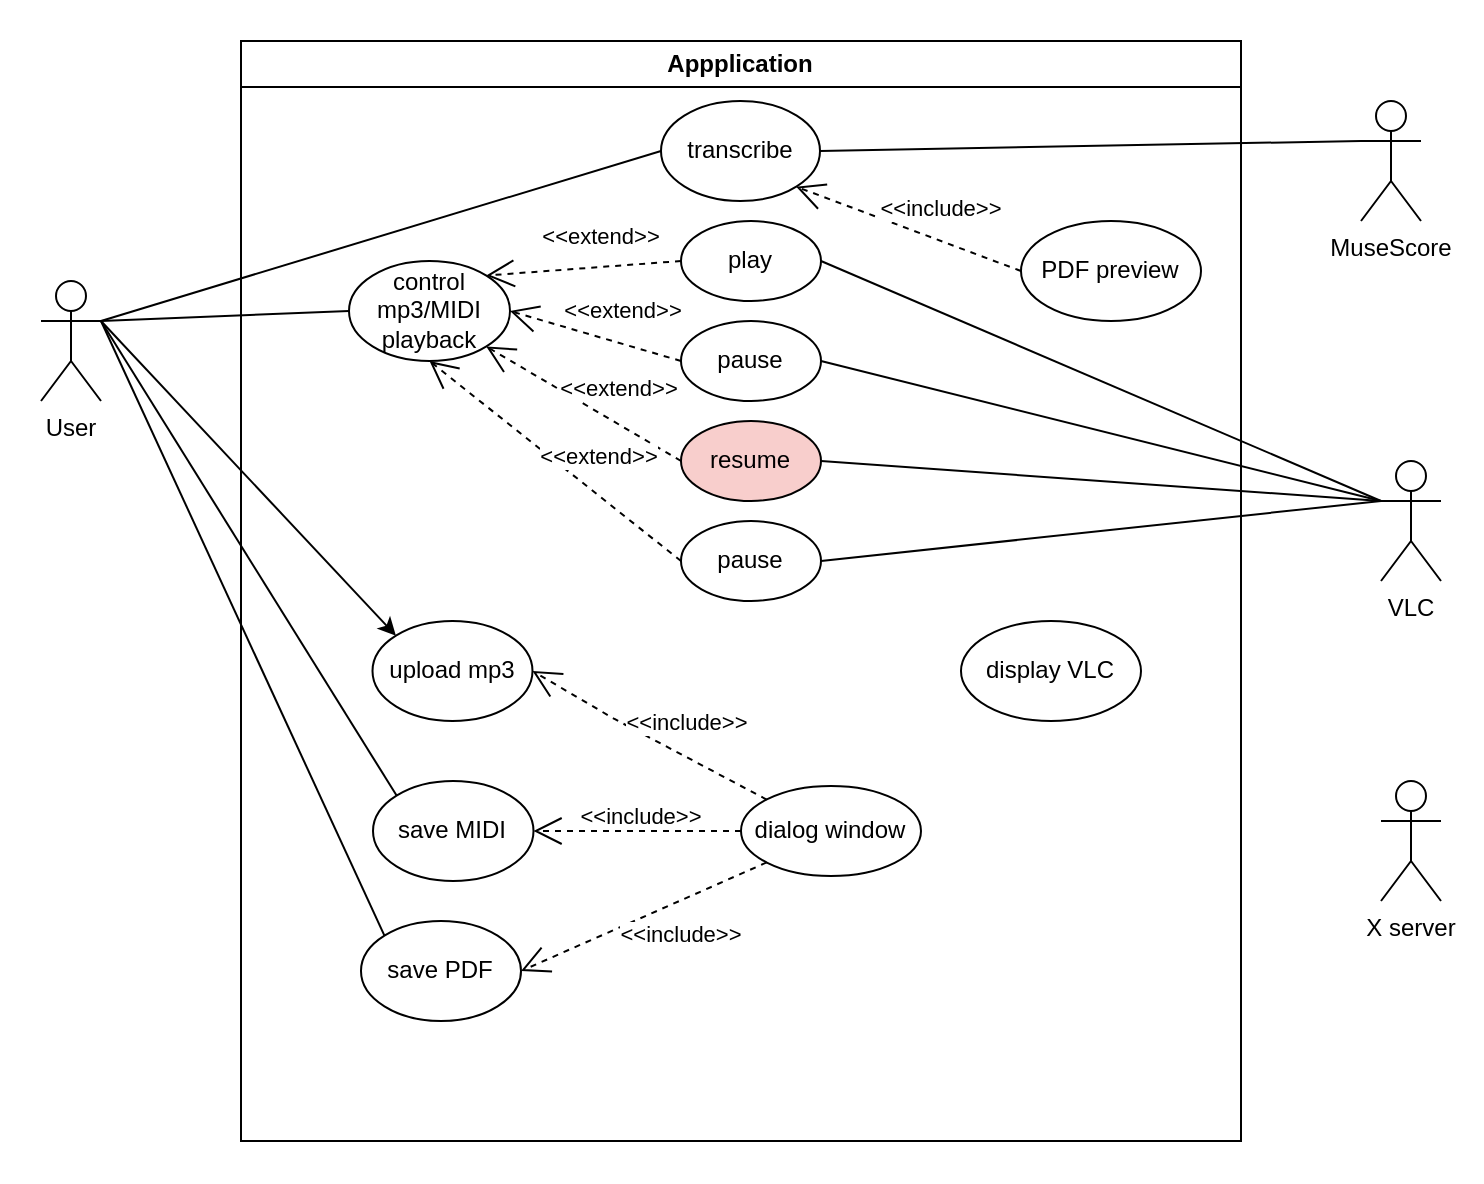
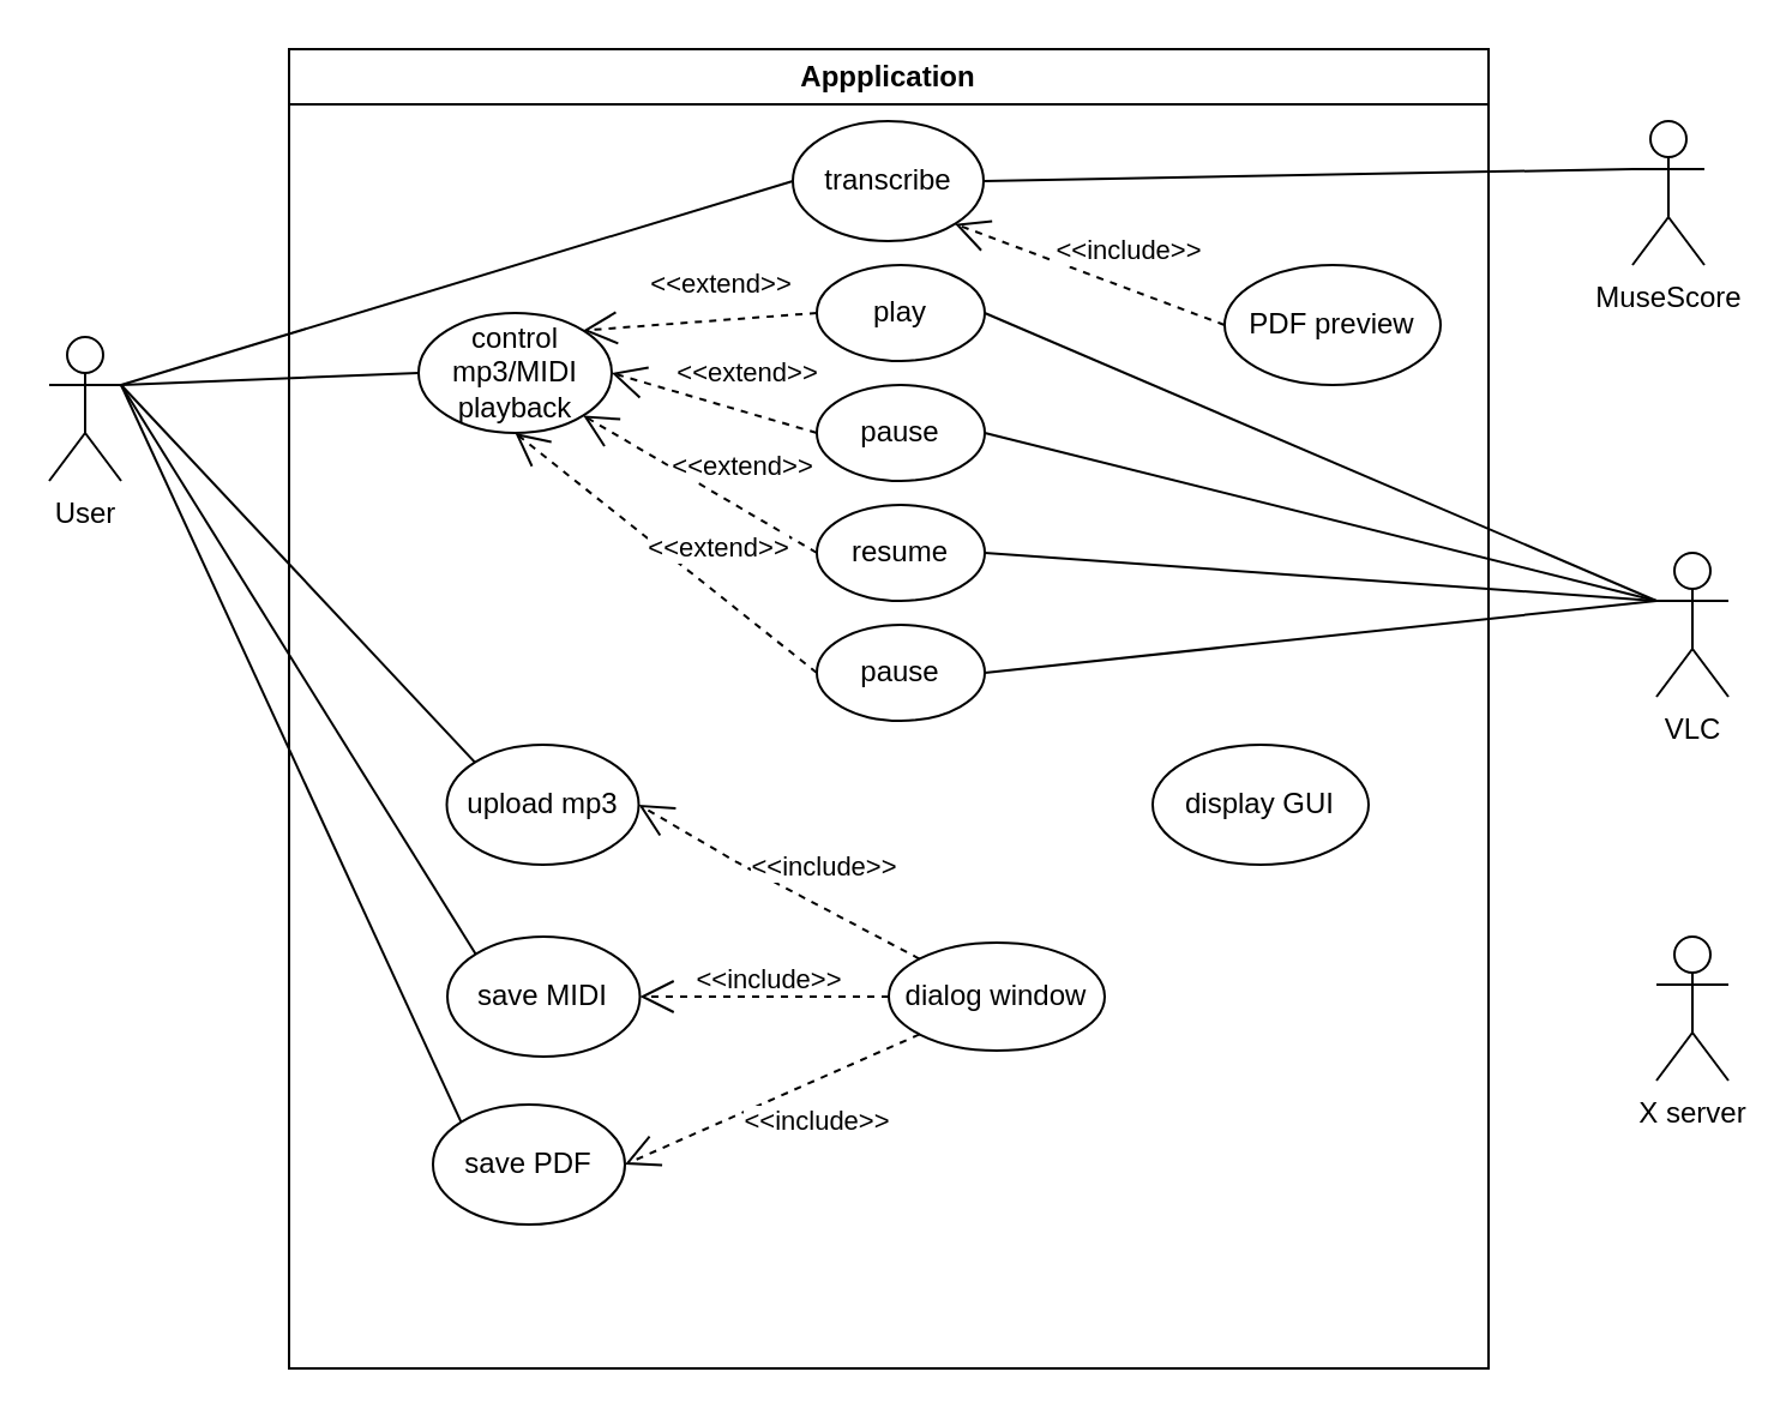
- <mxCell id="13" value="resume" style="ellipse;whiteSpace=wrap;html=1;fillColor=#f8cecc;" vertex="1" parent="3"><mxGeometry x="220" y="190" width="70" height="40" as="geometry" /></mxCell>
+ <mxCell id="13" value="resume" style="ellipse;whiteSpace=wrap;html=1;" vertex="1" parent="3"><mxGeometry x="220" y="190" width="70" height="40" as="geometry" /></mxCell>
- <mxCell id="24" value="" style="endArrow=classic;html=1;rounded=0;exitX=1;exitY=0.333;exitDx=0;exitDy=0;exitPerimeter=0;entryX=0;entryY=0;entryDx=0;entryDy=0;" edge="1" parent="1" source="2" target="4"><mxGeometry width="50" height="50" relative="1" as="geometry"><mxPoint x="30" y="240" as="sourcePoint" /><mxPoint x="80" y="190" as="targetPoint" /></mxGeometry></mxCell>
+ <mxCell id="24" value="" style="endArrow=none;html=1;rounded=0;exitX=1;exitY=0.333;exitDx=0;exitDy=0;exitPerimeter=0;entryX=0;entryY=0;entryDx=0;entryDy=0;" edge="1" parent="1" source="2" target="4"><mxGeometry width="50" height="50" relative="1" as="geometry"><mxPoint x="30" y="240" as="sourcePoint" /><mxPoint x="80" y="190" as="targetPoint" /></mxGeometry></mxCell>
- <mxCell id="23" value="display VLC" style="ellipse;whiteSpace=wrap;html=1;" vertex="1" parent="3"><mxGeometry x="360" y="290" width="90" height="50" as="geometry" /></mxCell>
+ <mxCell id="23" value="display GUI" style="ellipse;whiteSpace=wrap;html=1;" vertex="1" parent="3"><mxGeometry x="360" y="290" width="90" height="50" as="geometry" /></mxCell>
